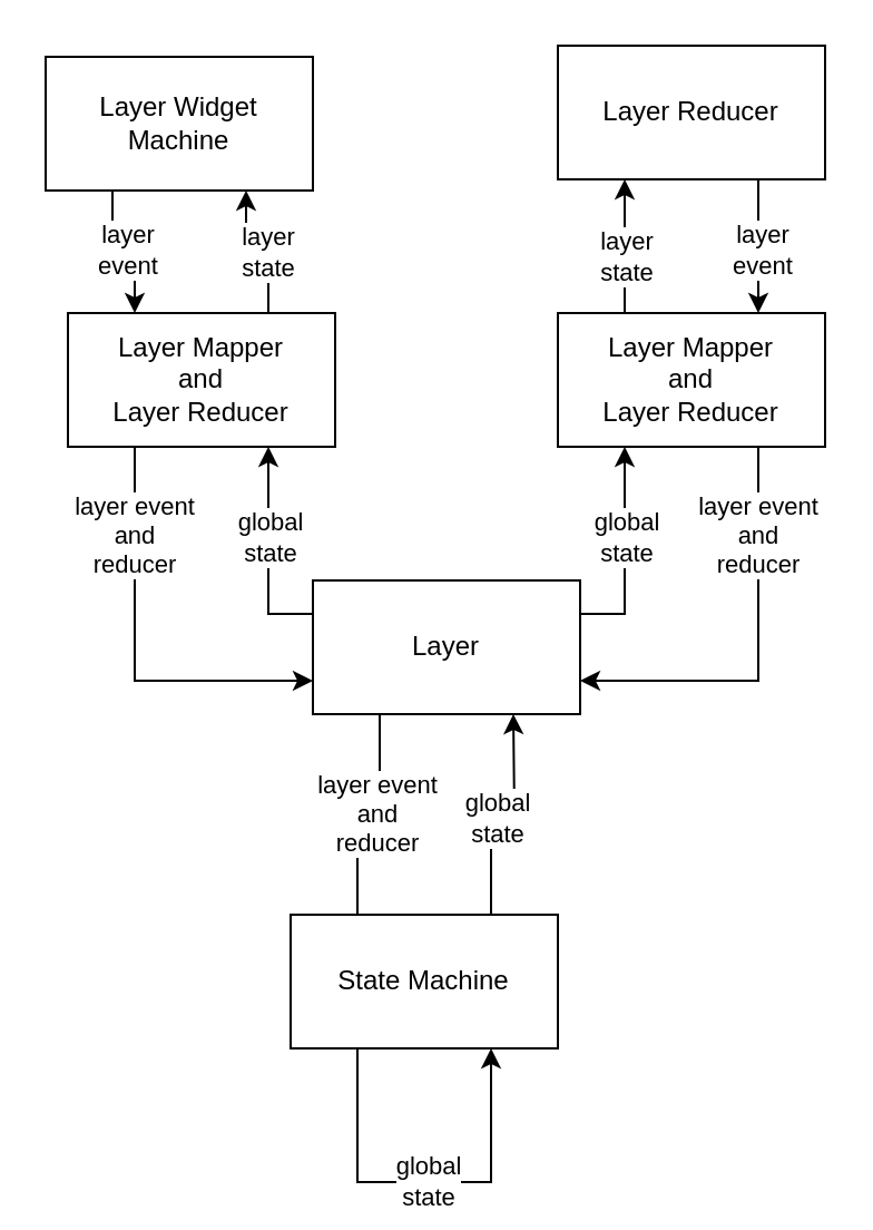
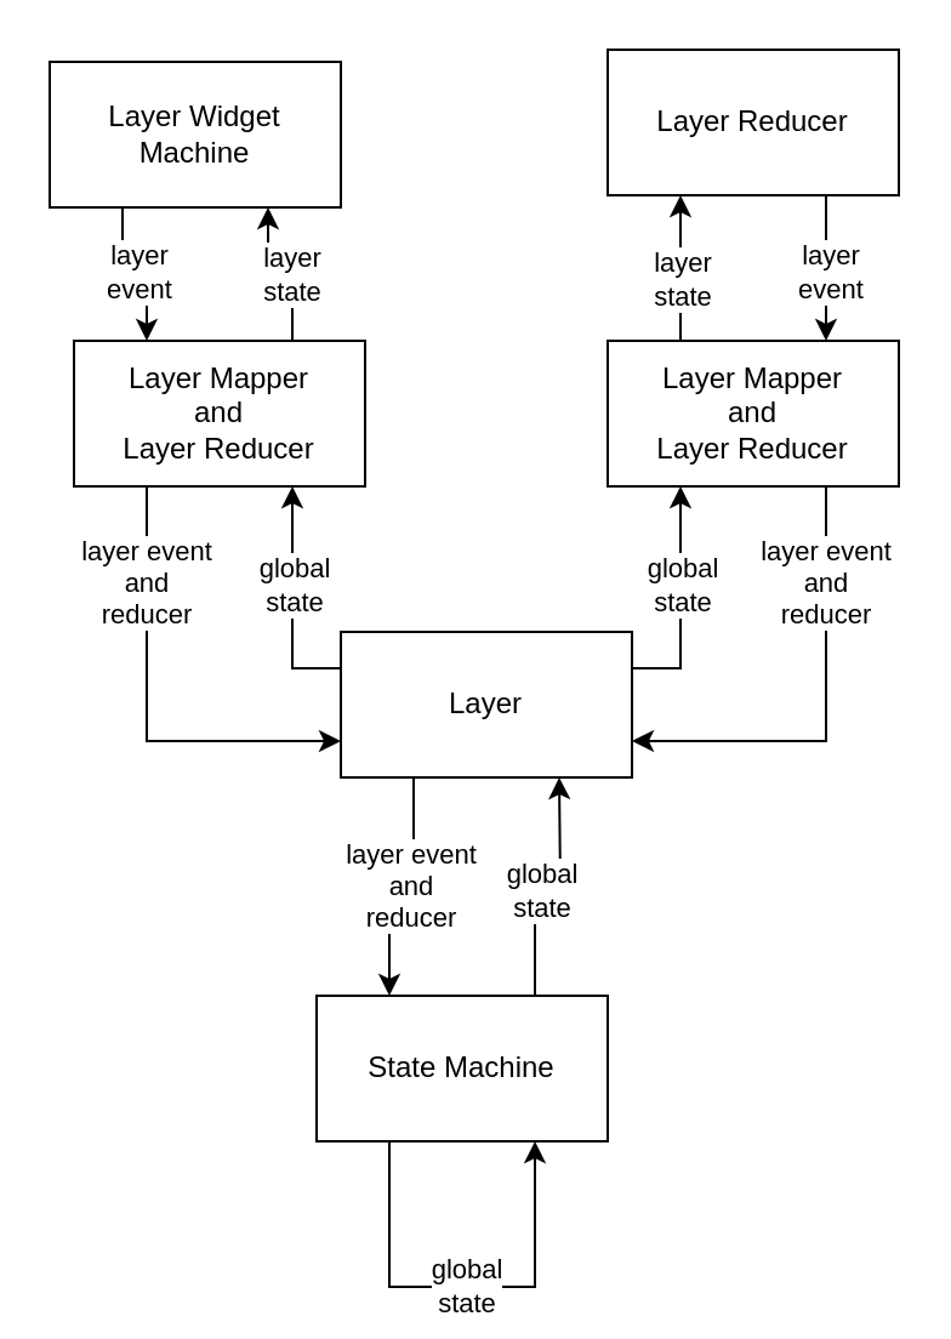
- <mxCell id="5" style="edgeStyle=orthogonalEdgeStyle;rounded=0;orthogonalLoop=1;jettySize=auto;html=1;exitX=0.25;exitY=1;exitDx=0;exitDy=0;entryX=0.25;entryY=0;entryDx=0;entryDy=0;endArrow=none;" parent="1" source="4" target="7" edge="1"><mxGeometry relative="1" as="geometry" /></mxCell>
+ <mxCell id="5" style="edgeStyle=orthogonalEdgeStyle;rounded=0;orthogonalLoop=1;jettySize=auto;html=1;exitX=0.25;exitY=1;exitDx=0;exitDy=0;entryX=0.25;entryY=0;entryDx=0;entryDy=0;" parent="1" source="4" target="7" edge="1"><mxGeometry relative="1" as="geometry" /></mxCell>
